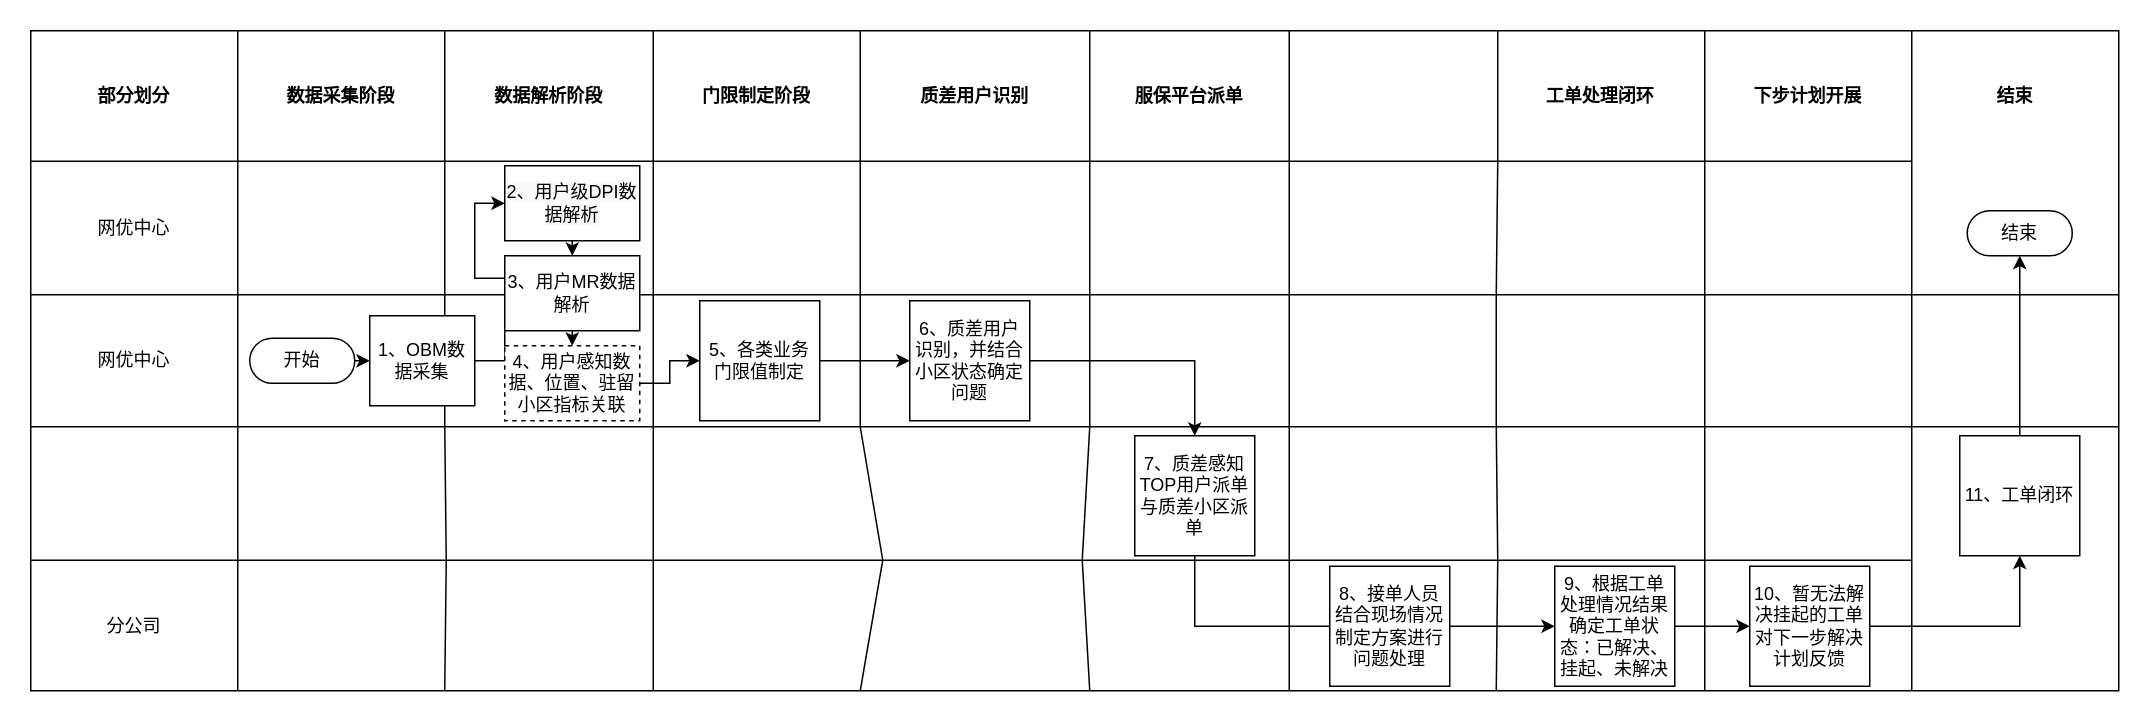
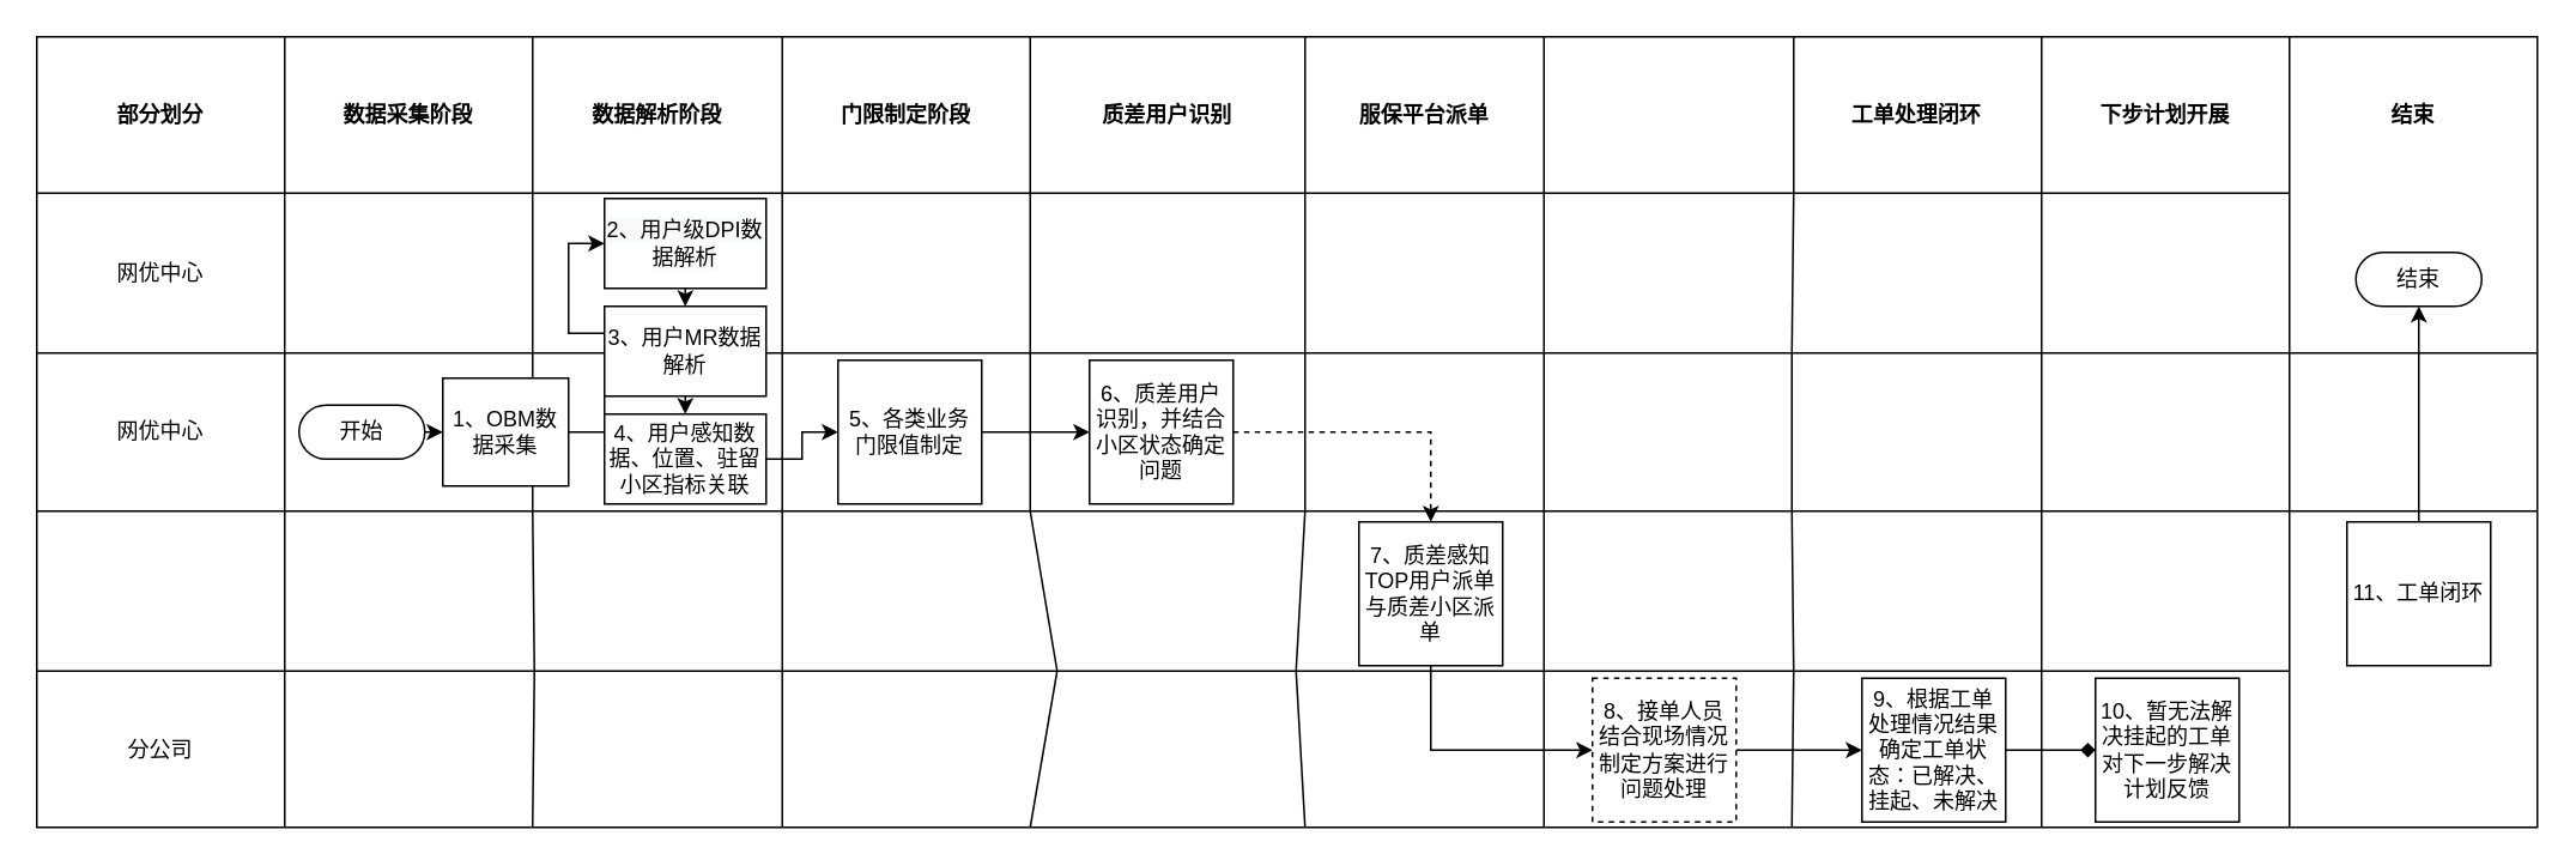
- <mxCell id="62" style="edgeStyle=orthogonalEdgeStyle;rounded=0;orthogonalLoop=1;jettySize=auto;html=1;exitX=1;exitY=0.5;exitDx=0;exitDy=0;entryX=0.5;entryY=0;entryDx=0;entryDy=0;fontSize=12;" edge="1" parent="1" source="63" target="71"><mxGeometry relative="1" as="geometry" /></mxCell>
+ <mxCell id="62" style="edgeStyle=orthogonalEdgeStyle;rounded=0;orthogonalLoop=1;jettySize=auto;html=1;exitX=1;exitY=0.5;exitDx=0;exitDy=0;entryX=0.5;entryY=0;entryDx=0;entryDy=0;fontSize=12;dashed=1;" edge="1" parent="1" source="63" target="71"><mxGeometry relative="1" as="geometry" /></mxCell>
- <mxCell id="69" value="&lt;span style=&quot;font-family: &amp;#34;helvetica&amp;#34;&quot;&gt;4、用户感知数据、位置、驻留小区指标关联&lt;/span&gt;" style="whiteSpace=wrap;html=1;fontSize=12;align=center;dashed=1;" vertex="1" parent="1"><mxGeometry x="336" y="230" width="90" height="50" as="geometry" /></mxCell>
+ <mxCell id="69" value="&lt;span style=&quot;font-family: &amp;#34;helvetica&amp;#34;&quot;&gt;4、用户感知数据、位置、驻留小区指标关联&lt;/span&gt;" style="whiteSpace=wrap;html=1;fontSize=12;align=center;" vertex="1" parent="1"><mxGeometry x="336" y="230" width="90" height="50" as="geometry" /></mxCell>
- <mxCell id="70" style="edgeStyle=orthogonalEdgeStyle;rounded=0;orthogonalLoop=1;jettySize=auto;html=1;exitX=0.5;exitY=1;exitDx=0;exitDy=0;entryX=0;entryY=0.5;entryDx=0;entryDy=0;fontSize=12;endArrow=none;" edge="1" parent="1" source="71" target="73"><mxGeometry relative="1" as="geometry" /></mxCell>
+ <mxCell id="70" style="edgeStyle=orthogonalEdgeStyle;rounded=0;orthogonalLoop=1;jettySize=auto;html=1;exitX=0.5;exitY=1;exitDx=0;exitDy=0;entryX=0;entryY=0.5;entryDx=0;entryDy=0;fontSize=12;" edge="1" parent="1" source="71" target="73"><mxGeometry relative="1" as="geometry" /></mxCell>
- <mxCell id="73" value="8、接单人员结合现场情况制定方案进行问题处理" style="whiteSpace=wrap;html=1;aspect=fixed;fontSize=12;align=center;" vertex="1" parent="1"><mxGeometry x="886" y="377" width="80" height="80" as="geometry" /></mxCell>
+ <mxCell id="73" value="8、接单人员结合现场情况制定方案进行问题处理" style="whiteSpace=wrap;html=1;aspect=fixed;fontSize=12;align=center;dashed=1;" vertex="1" parent="1"><mxGeometry x="886" y="377" width="80" height="80" as="geometry" /></mxCell>
- <mxCell id="74" style="edgeStyle=orthogonalEdgeStyle;rounded=0;orthogonalLoop=1;jettySize=auto;html=1;exitX=1;exitY=0.5;exitDx=0;exitDy=0;entryX=0;entryY=0.5;entryDx=0;entryDy=0;fontSize=12;" edge="1" parent="1" source="75" target="77"><mxGeometry relative="1" as="geometry" /></mxCell>
+ <mxCell id="74" style="edgeStyle=orthogonalEdgeStyle;rounded=0;orthogonalLoop=1;jettySize=auto;html=1;exitX=1;exitY=0.5;exitDx=0;exitDy=0;entryX=0;entryY=0.5;entryDx=0;entryDy=0;fontSize=12;endArrow=diamond;" edge="1" parent="1" source="75" target="77"><mxGeometry relative="1" as="geometry" /></mxCell>
- <mxCell id="76" style="edgeStyle=orthogonalEdgeStyle;rounded=0;orthogonalLoop=1;jettySize=auto;html=1;exitX=1;exitY=0.5;exitDx=0;exitDy=0;fontSize=12;" edge="1" parent="1" source="77" target="79"><mxGeometry relative="1" as="geometry" /></mxCell>
